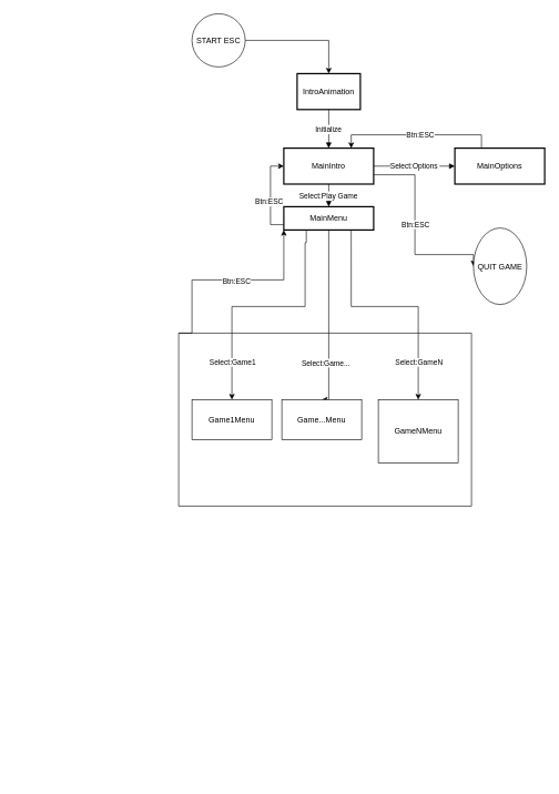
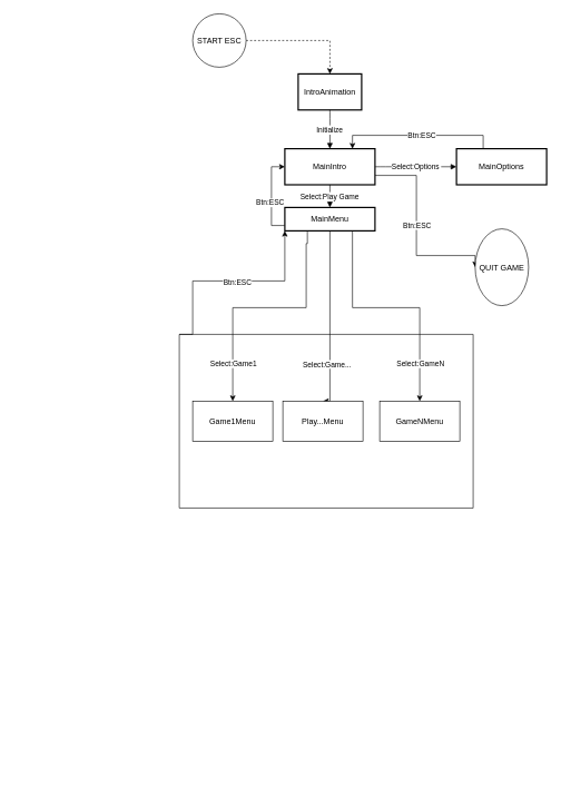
- <mxCell id="17" style="edgeStyle=orthogonalEdgeStyle;rounded=0;orthogonalLoop=1;jettySize=auto;html=1;entryX=0.5;entryY=0;entryDx=0;entryDy=0;" edge="1" parent="2" source="18" target="3"><mxGeometry relative="1" as="geometry" /></mxCell>
+ <mxCell id="17" style="edgeStyle=orthogonalEdgeStyle;rounded=0;orthogonalLoop=1;jettySize=auto;html=1;entryX=0.5;entryY=0;entryDx=0;entryDy=0;dashed=1;" edge="1" parent="2" source="18" target="3"><mxGeometry relative="1" as="geometry" /></mxCell>
- <mxCell id="27" value="&lt;div&gt;Game...Menu&lt;/div&gt;" style="rounded=0;whiteSpace=wrap;html=1;" vertex="1" parent="25"><mxGeometry x="155" y="100" width="120" height="60" as="geometry" /></mxCell>
+ <mxCell id="27" value="&lt;div&gt;Play...Menu&lt;/div&gt;" style="rounded=0;whiteSpace=wrap;html=1;" vertex="1" parent="25"><mxGeometry x="155" y="100" width="120" height="60" as="geometry" /></mxCell>
- <mxCell id="26" value="&lt;div&gt;GameNMenu&lt;/div&gt;" style="rounded=0;whiteSpace=wrap;html=1;" vertex="1" parent="25"><mxGeometry x="300" y="100" width="120" height="95" as="geometry" /></mxCell>
+ <mxCell id="26" value="&lt;div&gt;GameNMenu&lt;/div&gt;" style="rounded=0;whiteSpace=wrap;html=1;" vertex="1" parent="25"><mxGeometry x="300" y="100" width="120" height="60" as="geometry" /></mxCell>
